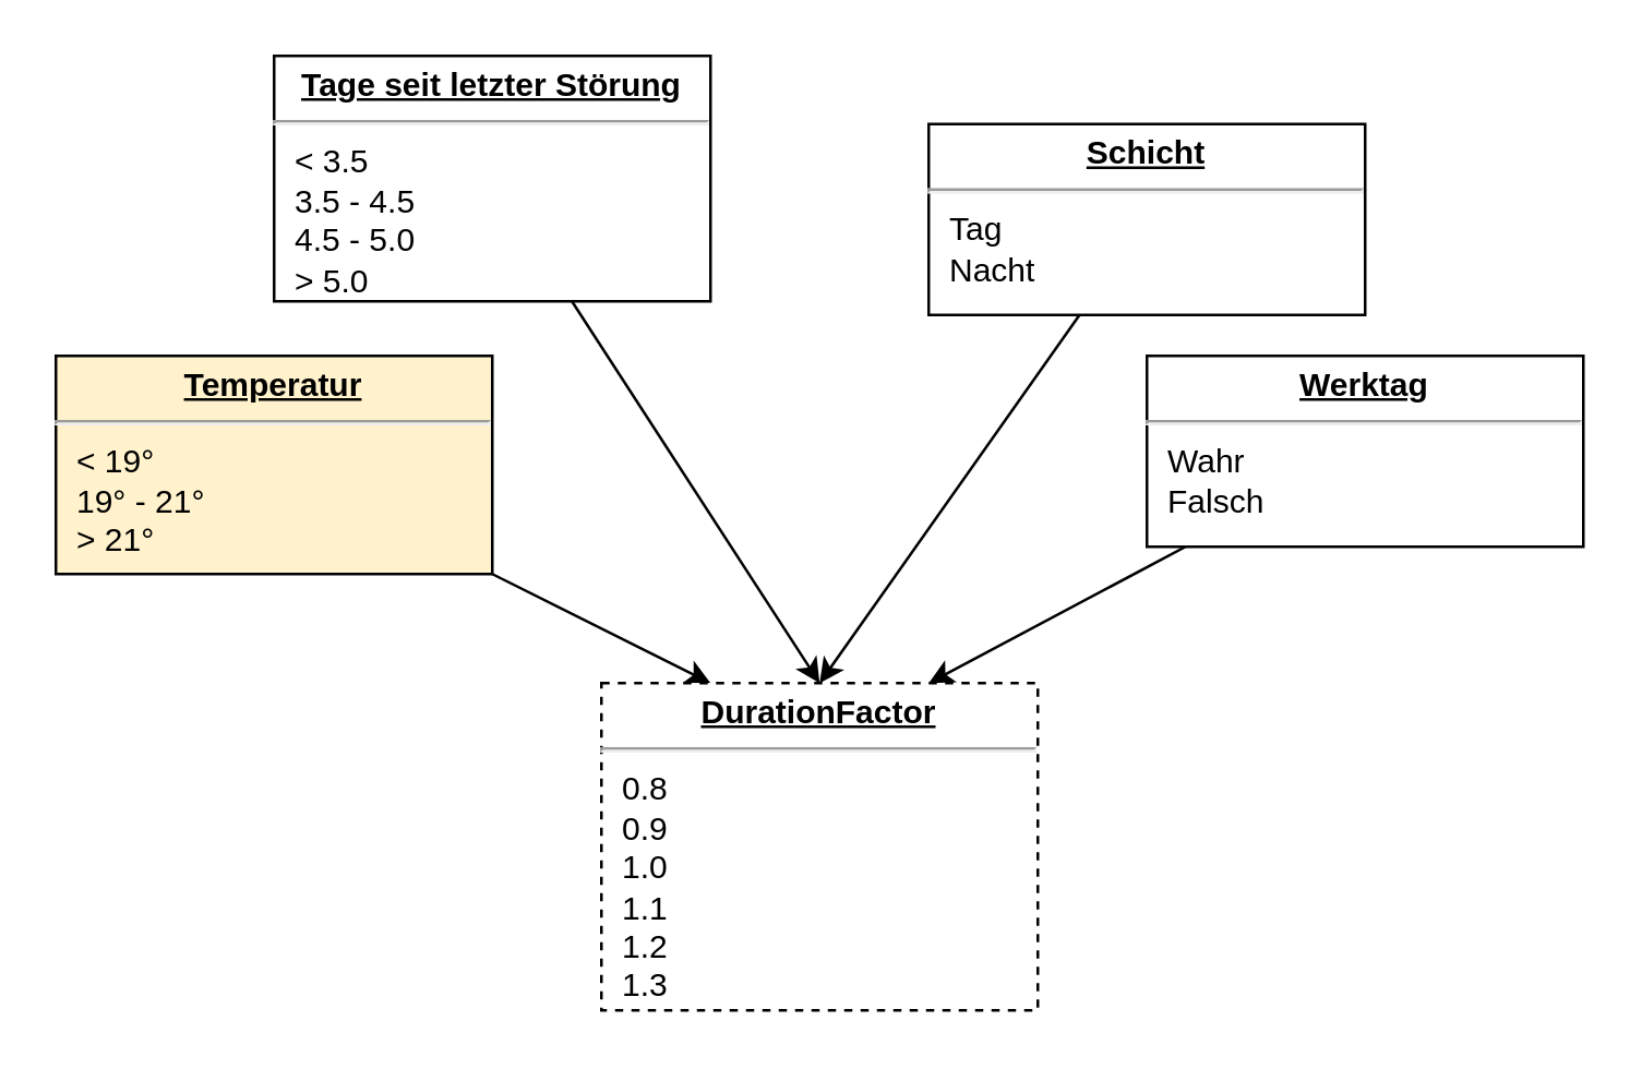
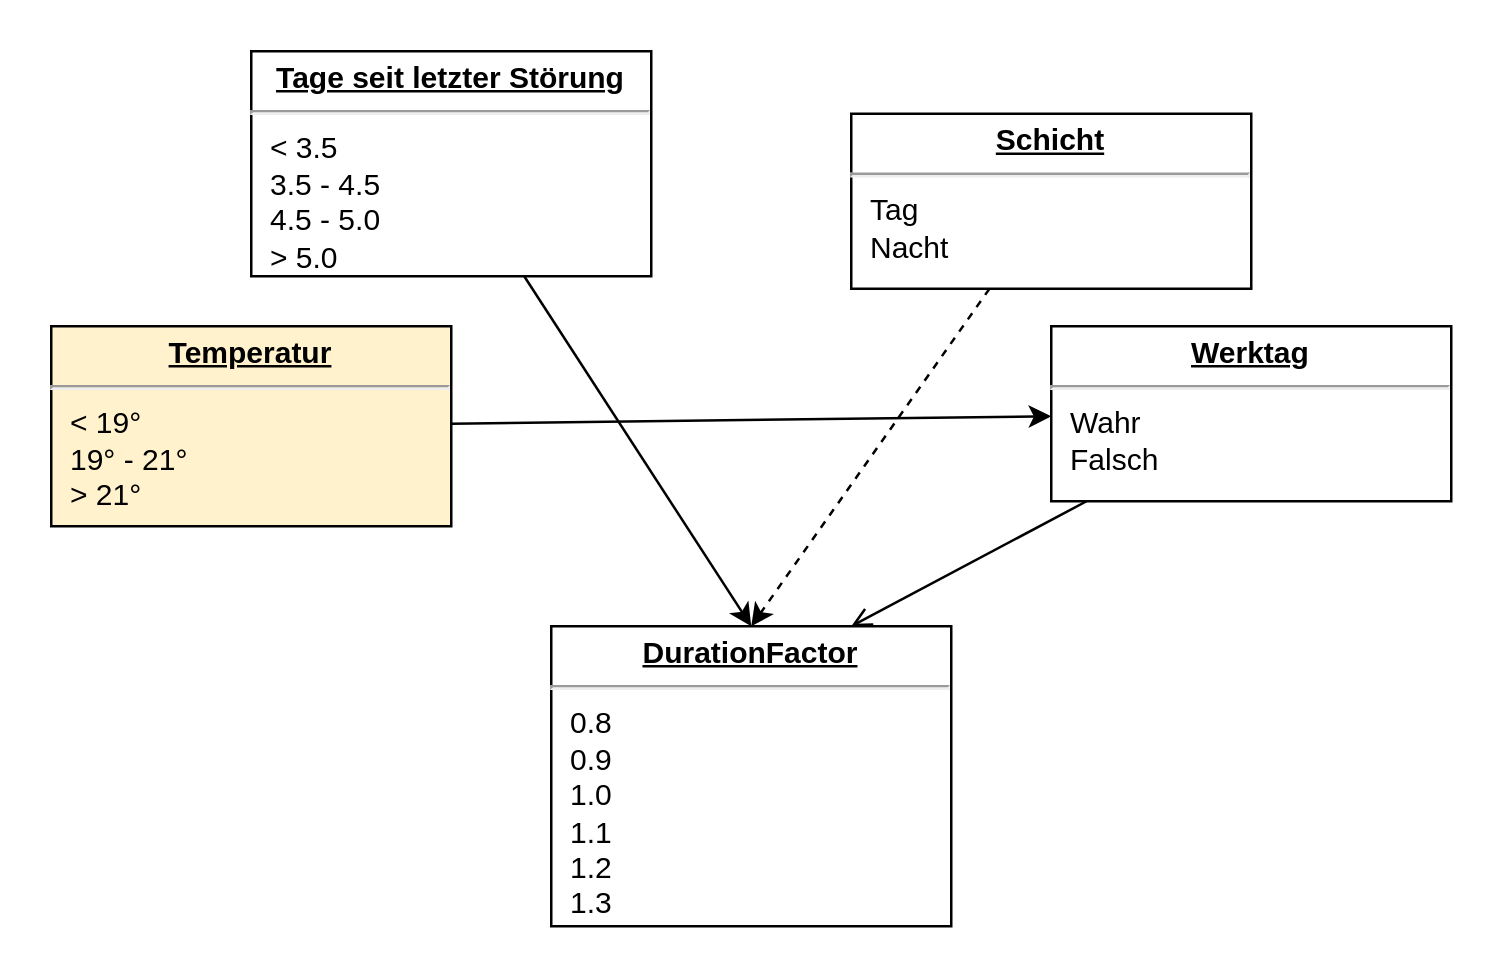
- <mxCell id="6" style="edgeStyle=none;html=1;entryX=0.5;entryY=0;entryDx=0;entryDy=0;" edge="1" parent="1" source="7" target="10"><mxGeometry relative="1" as="geometry" /></mxCell>
+ <mxCell id="6" style="edgeStyle=none;html=1;entryX=0.5;entryY=0;entryDx=0;entryDy=0;dashed=1;" edge="1" parent="1" source="7" target="10"><mxGeometry relative="1" as="geometry" /></mxCell>
- <mxCell id="2" style="edgeStyle=none;html=1;entryX=0.25;entryY=0;entryDx=0;entryDy=0;" edge="1" parent="1" source="3" target="10"><mxGeometry relative="1" as="geometry" /></mxCell>
+ <mxCell id="2" style="edgeStyle=none;html=1;" edge="1" parent="1" source="3" target="9"><mxGeometry relative="1" as="geometry" /></mxCell>
- <mxCell id="8" style="edgeStyle=none;html=1;entryX=0.75;entryY=0;entryDx=0;entryDy=0;" edge="1" parent="1" source="9" target="10"><mxGeometry relative="1" as="geometry" /></mxCell>
+ <mxCell id="8" style="edgeStyle=none;html=1;entryX=0.75;entryY=0;entryDx=0;entryDy=0;endArrow=open;" edge="1" parent="1" source="9" target="10"><mxGeometry relative="1" as="geometry" /></mxCell>
- <mxCell id="10" value="&lt;p style=&quot;margin:0px;margin-top:4px;text-align:center;text-decoration:underline;&quot;&gt;&lt;b&gt;DurationFactor&lt;/b&gt;&lt;/p&gt;&lt;hr&gt;&lt;p style=&quot;margin:0px;margin-left:8px;&quot;&gt;0.8&lt;/p&gt;&lt;p style=&quot;margin:0px;margin-left:8px;&quot;&gt;0.9&lt;/p&gt;&lt;p style=&quot;margin:0px;margin-left:8px;&quot;&gt;1.0&lt;/p&gt;&lt;p style=&quot;margin:0px;margin-left:8px;&quot;&gt;1.1&lt;/p&gt;&lt;p style=&quot;margin:0px;margin-left:8px;&quot;&gt;1.2&lt;/p&gt;&lt;p style=&quot;margin:0px;margin-left:8px;&quot;&gt;1.3&lt;/p&gt;" style="verticalAlign=top;align=left;overflow=fill;fontSize=12;fontFamily=Helvetica;html=1;dashed=1;" vertex="1" parent="1"><mxGeometry x="220" y="250" width="160" height="120" as="geometry" /></mxCell>
+ <mxCell id="10" value="&lt;p style=&quot;margin:0px;margin-top:4px;text-align:center;text-decoration:underline;&quot;&gt;&lt;b&gt;DurationFactor&lt;/b&gt;&lt;/p&gt;&lt;hr&gt;&lt;p style=&quot;margin:0px;margin-left:8px;&quot;&gt;0.8&lt;/p&gt;&lt;p style=&quot;margin:0px;margin-left:8px;&quot;&gt;0.9&lt;/p&gt;&lt;p style=&quot;margin:0px;margin-left:8px;&quot;&gt;1.0&lt;/p&gt;&lt;p style=&quot;margin:0px;margin-left:8px;&quot;&gt;1.1&lt;/p&gt;&lt;p style=&quot;margin:0px;margin-left:8px;&quot;&gt;1.2&lt;/p&gt;&lt;p style=&quot;margin:0px;margin-left:8px;&quot;&gt;1.3&lt;/p&gt;" style="verticalAlign=top;align=left;overflow=fill;fontSize=12;fontFamily=Helvetica;html=1;" vertex="1" parent="1"><mxGeometry x="220" y="250" width="160" height="120" as="geometry" /></mxCell>
